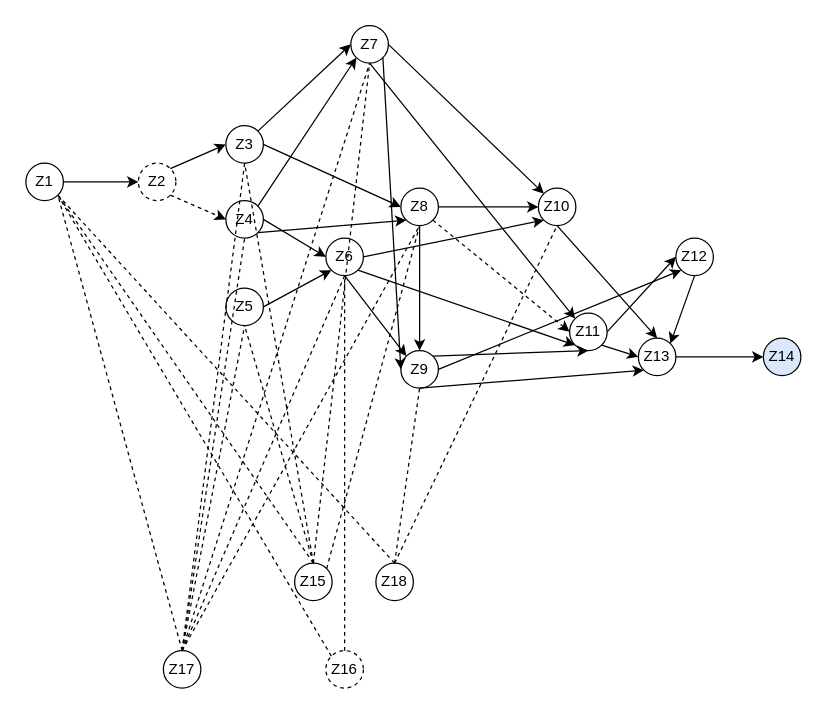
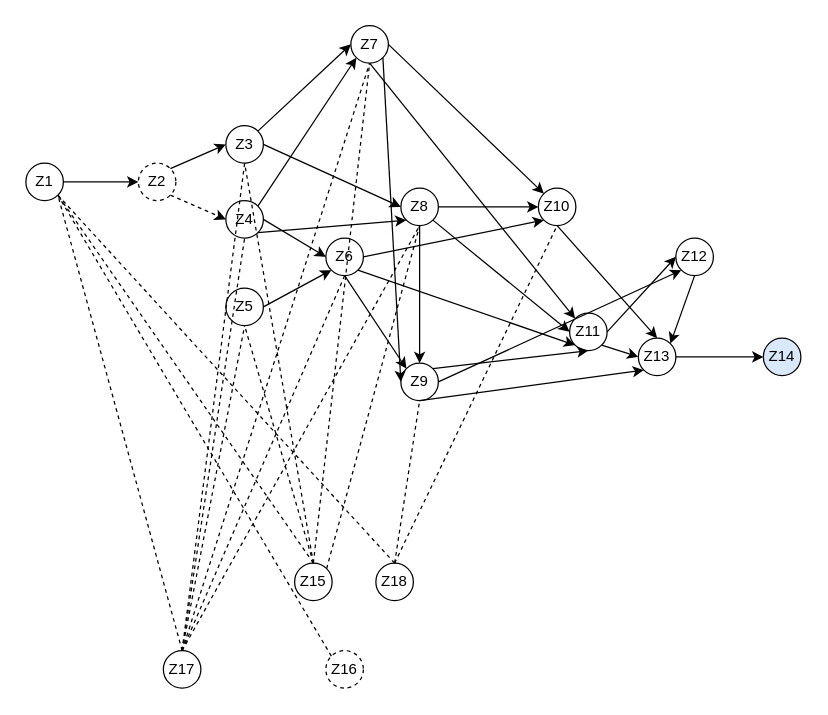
- <mxCell id="28" value="" style="endArrow=classic;html=1;rounded=0;exitX=1;exitY=1;exitDx=0;exitDy=0;entryX=0;entryY=0.5;entryDx=0;entryDy=0;dashed=1;" edge="1" parent="1" source="9" target="6"><mxGeometry width="50" height="50" relative="1" as="geometry"><mxPoint x="360" y="175" as="sourcePoint" /><mxPoint x="440" y="175" as="targetPoint" /></mxGeometry></mxCell>
+ <mxCell id="28" value="" style="endArrow=classic;html=1;rounded=0;exitX=1;exitY=1;exitDx=0;exitDy=0;entryX=0;entryY=0.5;entryDx=0;entryDy=0;" edge="1" parent="1" source="9" target="6"><mxGeometry width="50" height="50" relative="1" as="geometry"><mxPoint x="360" y="175" as="sourcePoint" /><mxPoint x="440" y="175" as="targetPoint" /></mxGeometry></mxCell>
- <mxCell id="8" value="Z9" style="ellipse;whiteSpace=wrap;html=1;aspect=fixed;" vertex="1" parent="1"><mxGeometry x="320" y="280" width="30" height="30" as="geometry" /></mxCell>
+ <mxCell id="8" value="Z9" style="ellipse;whiteSpace=wrap;html=1;aspect=fixed;" vertex="1" parent="1"><mxGeometry x="320" y="290" width="30" height="30" as="geometry" /></mxCell>
- <mxCell id="51" value="" style="endArrow=none;dashed=1;html=1;rounded=0;entryX=0.5;entryY=1;entryDx=0;entryDy=0;exitX=0.5;exitY=0;exitDx=0;exitDy=0;" edge="1" parent="1" source="14" target="5"><mxGeometry width="50" height="50" relative="1" as="geometry"><mxPoint x="210" y="612" as="sourcePoint" /><mxPoint x="21" y="318" as="targetPoint" /></mxGeometry></mxCell>
